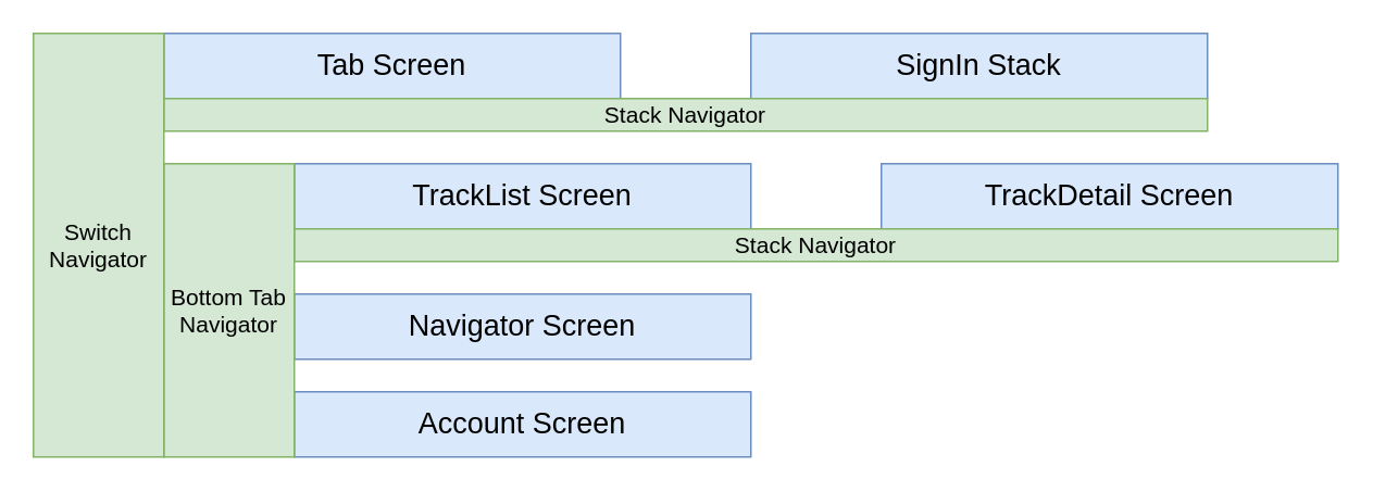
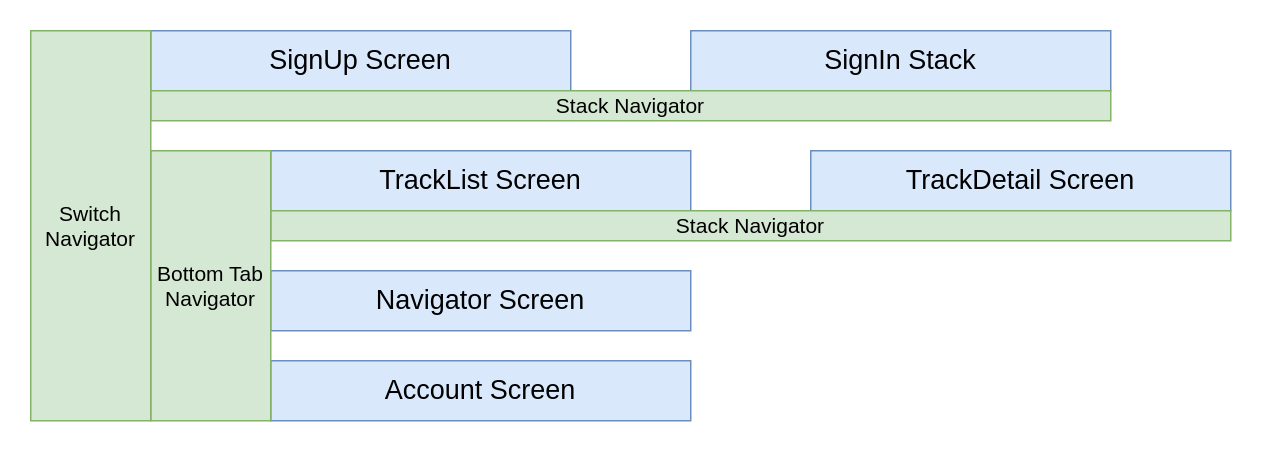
- <mxCell id="2" value="Tab Screen" style="rounded=0;whiteSpace=wrap;html=1;fontSize=18;fillColor=#dae8fc;strokeColor=#6c8ebf;" vertex="1" parent="1"><mxGeometry x="100" y="20" width="280" height="40" as="geometry" /></mxCell>
+ <mxCell id="2" value="SignUp Screen" style="rounded=0;whiteSpace=wrap;html=1;fontSize=18;fillColor=#dae8fc;strokeColor=#6c8ebf;" vertex="1" parent="1"><mxGeometry x="100" y="20" width="280" height="40" as="geometry" /></mxCell>
